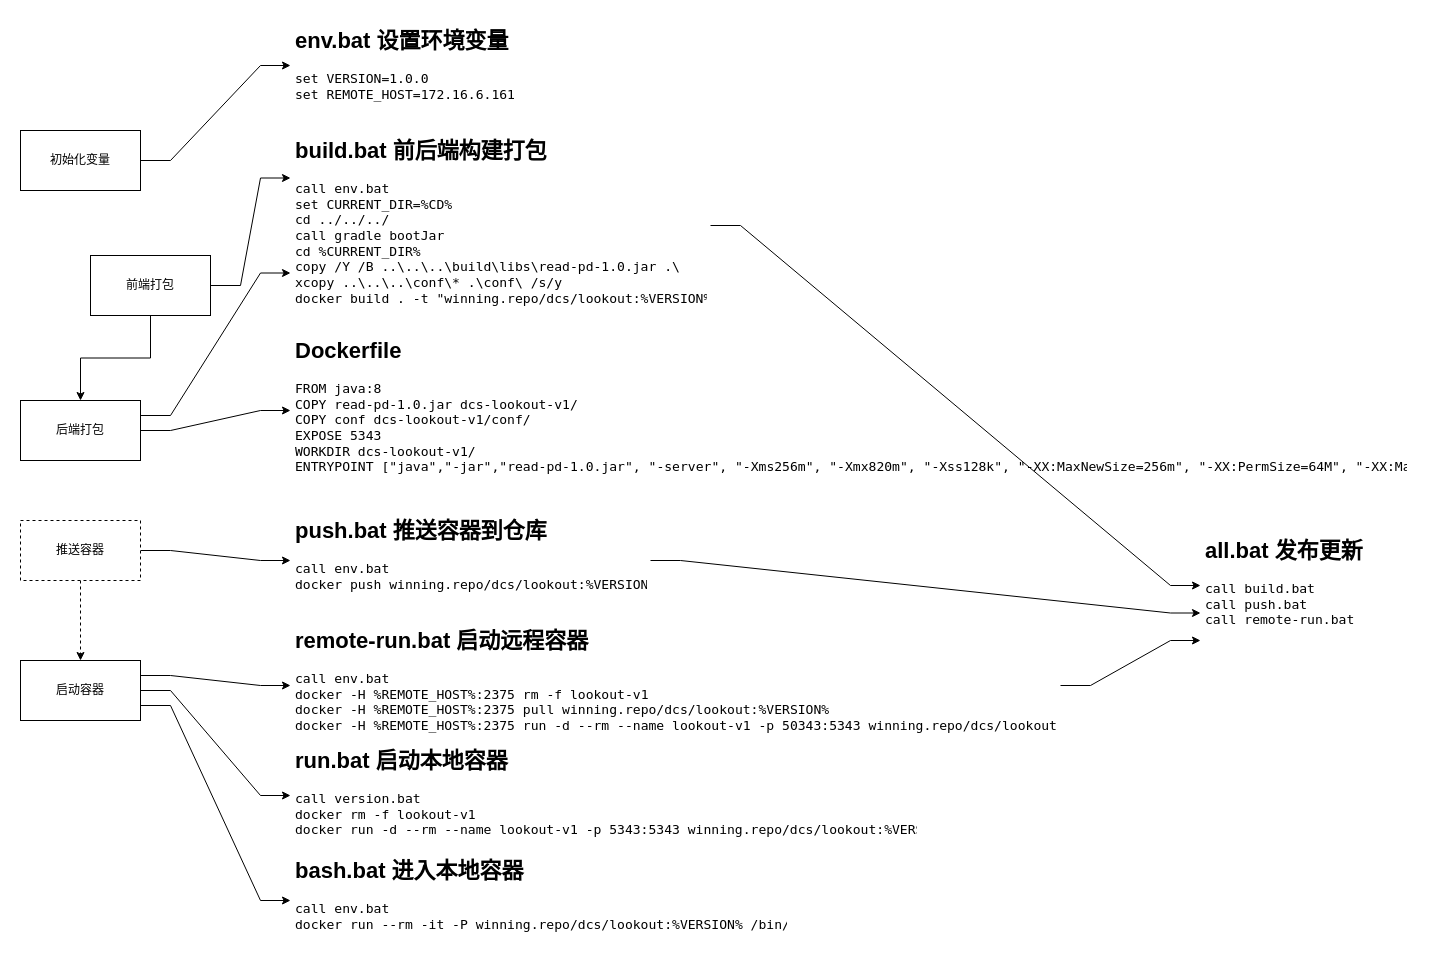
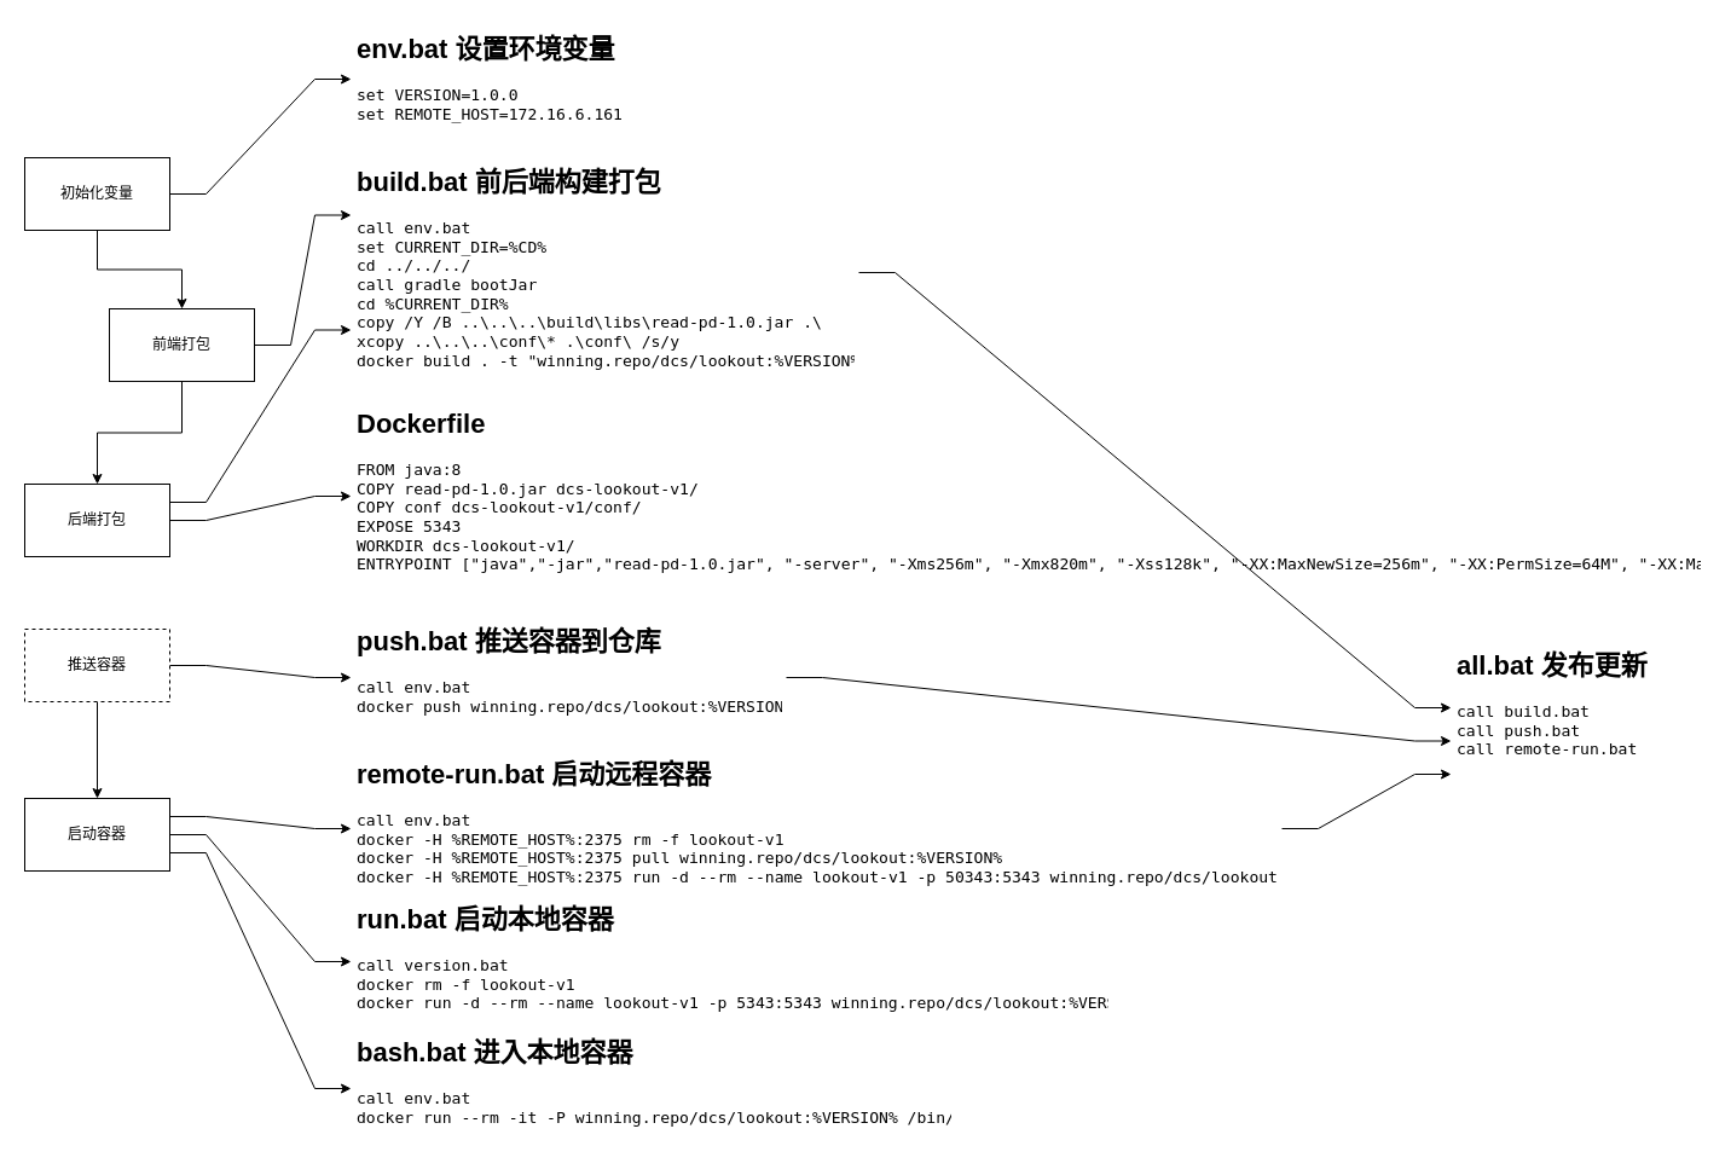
+ <mxCell id="8" style="edgeStyle=orthogonalEdgeStyle;rounded=0;orthogonalLoop=1;jettySize=auto;html=1;entryX=0.5;entryY=0;entryDx=0;entryDy=0;" edge="1" parent="1" source="10" target="5"><mxGeometry relative="1" as="geometry" /></mxCell>
- <mxCell id="11" style="edgeStyle=orthogonalEdgeStyle;rounded=0;orthogonalLoop=1;jettySize=auto;html=1;entryX=0.5;entryY=0;entryDx=0;entryDy=0;dashed=1;" edge="1" parent="1" source="13" target="17"><mxGeometry relative="1" as="geometry" /></mxCell>
+ <mxCell id="11" style="edgeStyle=orthogonalEdgeStyle;rounded=0;orthogonalLoop=1;jettySize=auto;html=1;entryX=0.5;entryY=0;entryDx=0;entryDy=0;" edge="1" parent="1" source="13" target="17"><mxGeometry relative="1" as="geometry" /></mxCell>
